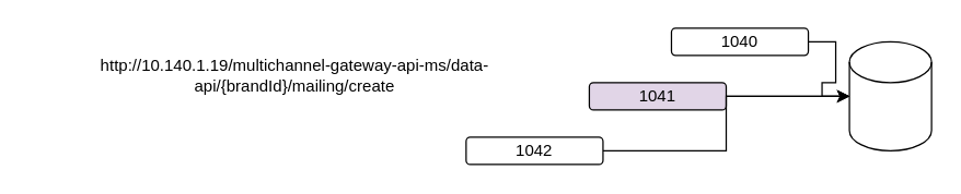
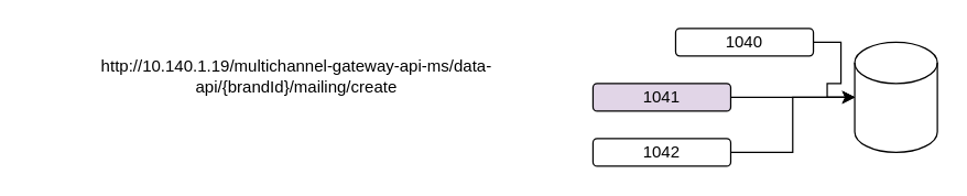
- <mxCell id="7" value="1042" style="rounded=1;whiteSpace=wrap;html=1;" vertex="1" parent="1"><mxGeometry x="340" y="100" width="100" height="20" as="geometry" /></mxCell>
+ <mxCell id="7" value="1042" style="rounded=1;whiteSpace=wrap;html=1;" vertex="1" parent="1"><mxGeometry x="430" y="100" width="100" height="20" as="geometry" /></mxCell>
